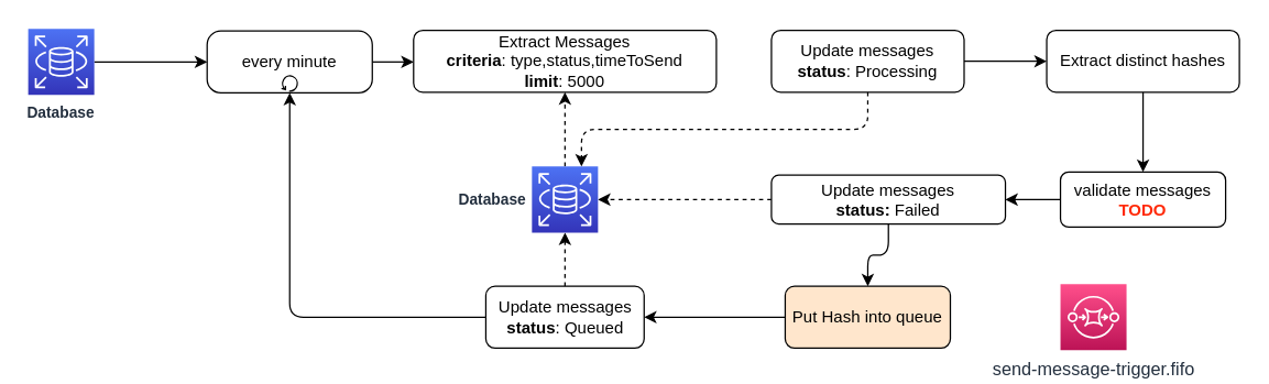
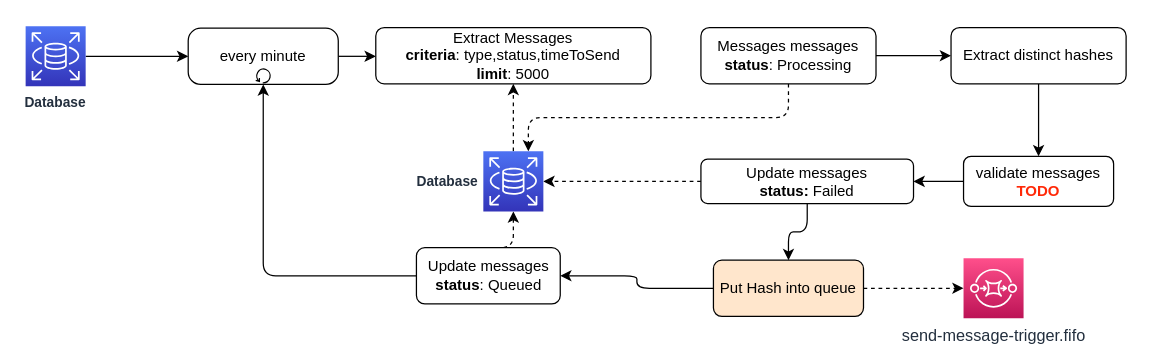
- <mxCell id="10" value="Update messages&lt;br&gt;&lt;b&gt;status&lt;/b&gt;: Processing" style="rounded=1;whiteSpace=wrap;html=1;" parent="1" vertex="1"><mxGeometry x="560" y="21.5" width="140" height="45" as="geometry" /></mxCell>
+ <mxCell id="10" value="Messages messages&lt;br&gt;&lt;b&gt;status&lt;/b&gt;: Processing" style="rounded=1;whiteSpace=wrap;html=1;" parent="1" vertex="1"><mxGeometry x="560" y="21.5" width="140" height="45" as="geometry" /></mxCell>
- <mxCell id="22" value="Update messages&lt;br&gt;&lt;b&gt;status&lt;/b&gt;: Queued" style="rounded=1;whiteSpace=wrap;html=1;" parent="1" vertex="1"><mxGeometry x="352.5" y="207.5" width="115" height="45" as="geometry" /></mxCell>
+ <mxCell id="22" value="Update messages&lt;br&gt;&lt;b&gt;status&lt;/b&gt;: Queued" style="rounded=1;whiteSpace=wrap;html=1;" parent="1" vertex="1"><mxGeometry x="332.5" y="197.5" width="115" height="45" as="geometry" /></mxCell>
+ <mxCell id="12" style="edgeStyle=orthogonalEdgeStyle;rounded=1;jumpStyle=arc;orthogonalLoop=1;jettySize=auto;html=1;exitX=1;exitY=0.5;exitDx=0;exitDy=0;fontSize=12;startArrow=none;startFill=0;dashed=1;" parent="1" source="14" target="11" edge="1"><mxGeometry relative="1" as="geometry" /></mxCell>
